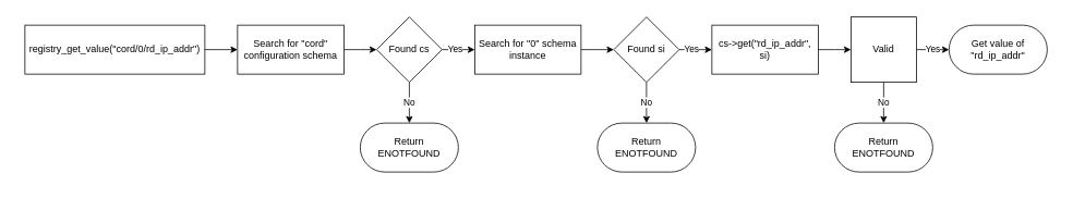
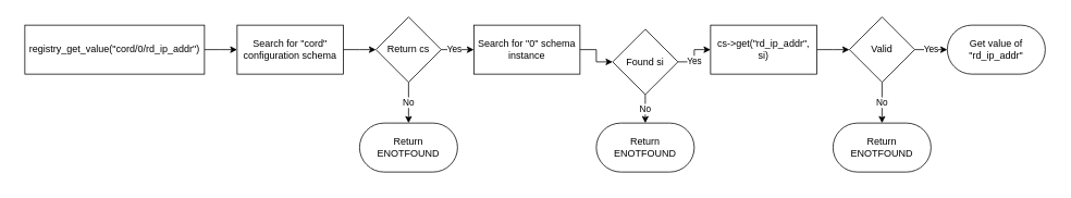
- <mxCell id="9" value="Found cs" style="rhombus;whiteSpace=wrap;html=1;" parent="1" vertex="1"><mxGeometry x="460" y="20" width="80" height="80" as="geometry" /></mxCell>
+ <mxCell id="9" value="Return cs" style="rhombus;whiteSpace=wrap;html=1;" parent="1" vertex="1"><mxGeometry x="460" y="20" width="80" height="80" as="geometry" /></mxCell>
- <mxCell id="22" value="Found si" style="rhombus;whiteSpace=wrap;html=1;" parent="1" vertex="1"><mxGeometry x="750" y="20" width="80" height="80" as="geometry" /></mxCell>
+ <mxCell id="22" value="Found si" style="rhombus;whiteSpace=wrap;html=1;" parent="1" vertex="1"><mxGeometry x="750" y="35" width="80" height="80" as="geometry" /></mxCell>
- <mxCell id="17" value="Valid" style="whiteSpace=wrap;html=1;rounded=0;" parent="1" vertex="1"><mxGeometry x="1040" y="20" width="80" height="80" as="geometry" /></mxCell>
+ <mxCell id="17" value="Valid" style="rhombus;whiteSpace=wrap;html=1;" parent="1" vertex="1"><mxGeometry x="1040" y="20" width="80" height="80" as="geometry" /></mxCell>
